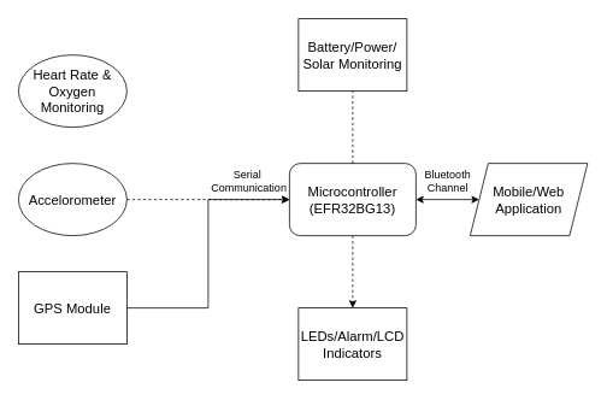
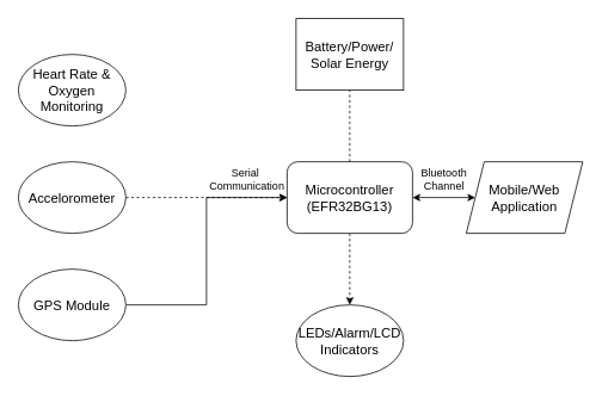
- <mxCell id="9" value="Battery/Power/ Solar Monitoring" style="rounded=0;whiteSpace=wrap;html=1;fontSize=15;" parent="1" vertex="1"><mxGeometry x="330" y="20" width="120" height="80" as="geometry" /></mxCell>
+ <mxCell id="9" value="Battery/Power/ Solar Energy" style="rounded=0;whiteSpace=wrap;html=1;fontSize=15;" parent="1" vertex="1"><mxGeometry x="330" y="20" width="120" height="80" as="geometry" /></mxCell>
- <mxCell id="8" value="GPS Module" style="whiteSpace=wrap;html=1;fontSize=15;rounded=0;" parent="1" vertex="1"><mxGeometry x="20" y="300" width="120" height="80" as="geometry" /></mxCell>
+ <mxCell id="8" value="GPS Module" style="ellipse;whiteSpace=wrap;html=1;fontSize=15;" parent="1" vertex="1"><mxGeometry x="20" y="300" width="120" height="80" as="geometry" /></mxCell>
- <mxCell id="15" value="LEDs/Alarm/LCD&lt;br style=&quot;font-size: 15px;&quot;&gt;Indicators" style="rounded=0;whiteSpace=wrap;html=1;fontSize=15;" parent="1" vertex="1"><mxGeometry x="330" y="340" width="120" height="80" as="geometry" /></mxCell>
+ <mxCell id="15" value="LEDs/Alarm/LCD&lt;br style=&quot;font-size: 15px;&quot;&gt;Indicators" style="ellipse;whiteSpace=wrap;html=1;fontSize=15;" parent="1" vertex="1"><mxGeometry x="330" y="340" width="120" height="80" as="geometry" /></mxCell>
